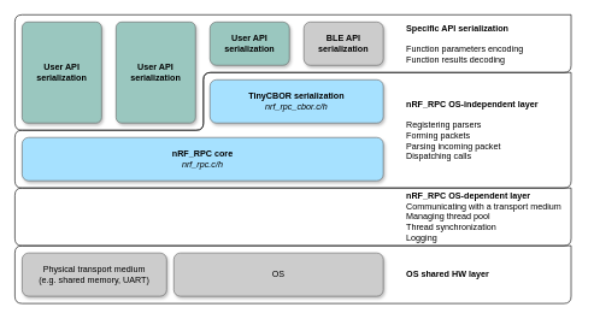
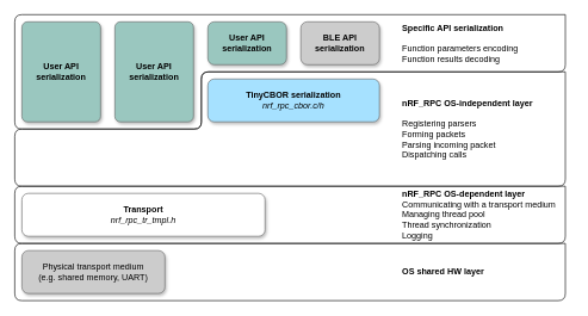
- <mxCell id="4" value="&lt;b&gt;nRF_RPC core&lt;/b&gt;&lt;br&gt;&lt;i&gt;nrf_rpc.c/h&lt;/i&gt;" style="rounded=1;whiteSpace=wrap;html=1;verticalAlign=middle;fillColor=#A6E1FF;shadow=1;strokeColor=#666666;" vertex="1" parent="1"><mxGeometry x="30" y="190" width="500" height="60" as="geometry" /></mxCell>
+ <mxCell id="2" value="&lt;b&gt;Transport&lt;/b&gt;&lt;br&gt;&lt;i&gt;nrf_rpc_tr_tmpl.h&lt;/i&gt;" style="rounded=1;whiteSpace=wrap;html=1;shadow=1;strokeColor=#666666;" vertex="1" parent="1"><mxGeometry x="30" y="270" width="340" height="60" as="geometry" /></mxCell>
- <mxCell id="5" value="OS" style="rounded=1;whiteSpace=wrap;html=1;fillColor=#CCCCCC;shadow=1;strokeColor=#666666;" vertex="1" parent="1"><mxGeometry x="240" y="350" width="290" height="60" as="geometry" /></mxCell>
